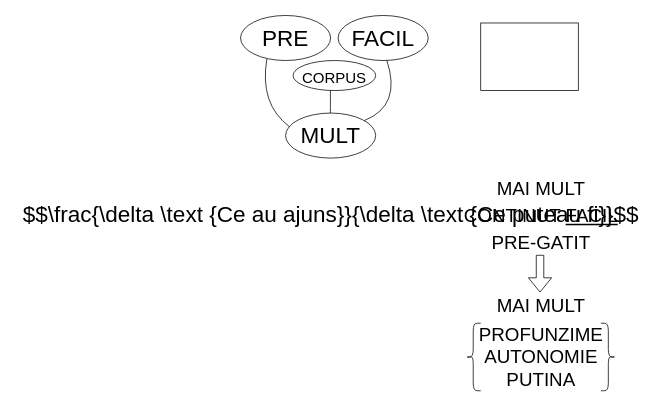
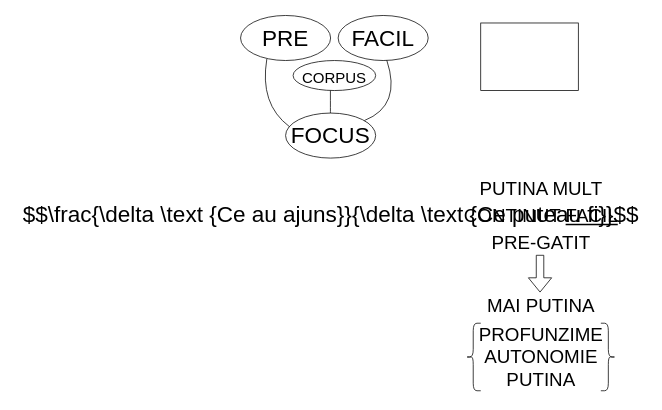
- <mxCell id="6" value="MULT" style="ellipse;whiteSpace=wrap;html=1;fontSize=30;fillColor=none;" vertex="1" parent="1"><mxGeometry x="380" y="150" width="120" height="60" as="geometry" /></mxCell>
+ <mxCell id="6" value="FOCUS" style="ellipse;whiteSpace=wrap;html=1;fontSize=30;fillColor=none;" vertex="1" parent="1"><mxGeometry x="380" y="150" width="120" height="60" as="geometry" /></mxCell>
- <mxCell id="11" value="&lt;font style=&quot;font-size: 25px&quot;&gt;MAI MULT&lt;br&gt;CONTINUT &lt;u&gt;FACIL&lt;/u&gt;&lt;br&gt;PRE-GATIT&lt;/font&gt;" style="text;html=1;align=center;verticalAlign=middle;resizable=0;points=[];autosize=1;strokeColor=none;fillColor=none;fontSize=30;" vertex="1" parent="1"><mxGeometry x="610" y="225" width="220" height="120" as="geometry" /></mxCell>
+ <mxCell id="11" value="&lt;font style=&quot;font-size: 25px&quot;&gt;PUTINA MULT&lt;br&gt;CONTINUT &lt;u&gt;FACIL&lt;/u&gt;&lt;br&gt;PRE-GATIT&lt;/font&gt;" style="text;html=1;align=center;verticalAlign=middle;resizable=0;points=[];autosize=1;strokeColor=none;fillColor=none;fontSize=30;" vertex="1" parent="1"><mxGeometry x="610" y="225" width="220" height="120" as="geometry" /></mxCell>
- <mxCell id="13" value="MAI MULT&lt;br&gt;&lt;br&gt;" style="text;html=1;align=center;verticalAlign=middle;resizable=0;points=[];autosize=1;strokeColor=none;fillColor=none;fontSize=25;" vertex="1" parent="1"><mxGeometry x="640" y="385" width="160" height="70" as="geometry" /></mxCell>
+ <mxCell id="13" value="MAI PUTINA&lt;br&gt;&lt;br&gt;" style="text;html=1;align=center;verticalAlign=middle;resizable=0;points=[];autosize=1;strokeColor=none;fillColor=none;fontSize=25;" vertex="1" parent="1"><mxGeometry x="640" y="385" width="160" height="70" as="geometry" /></mxCell>
